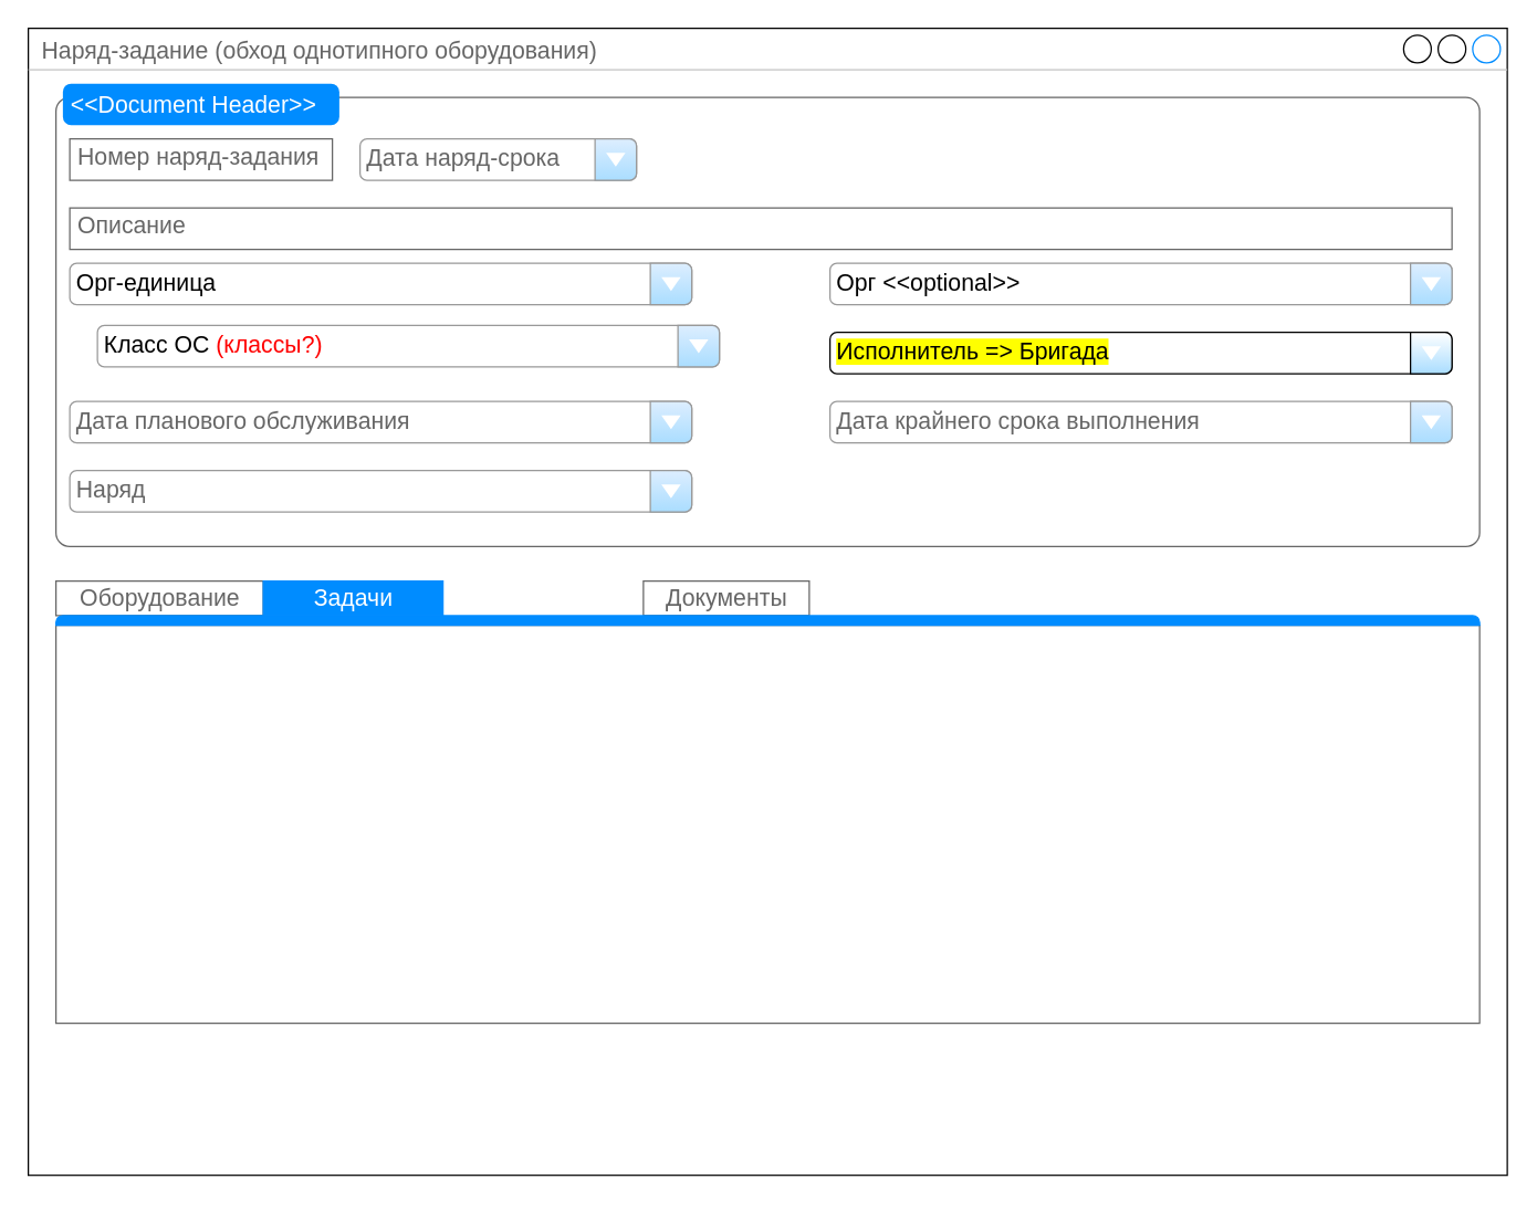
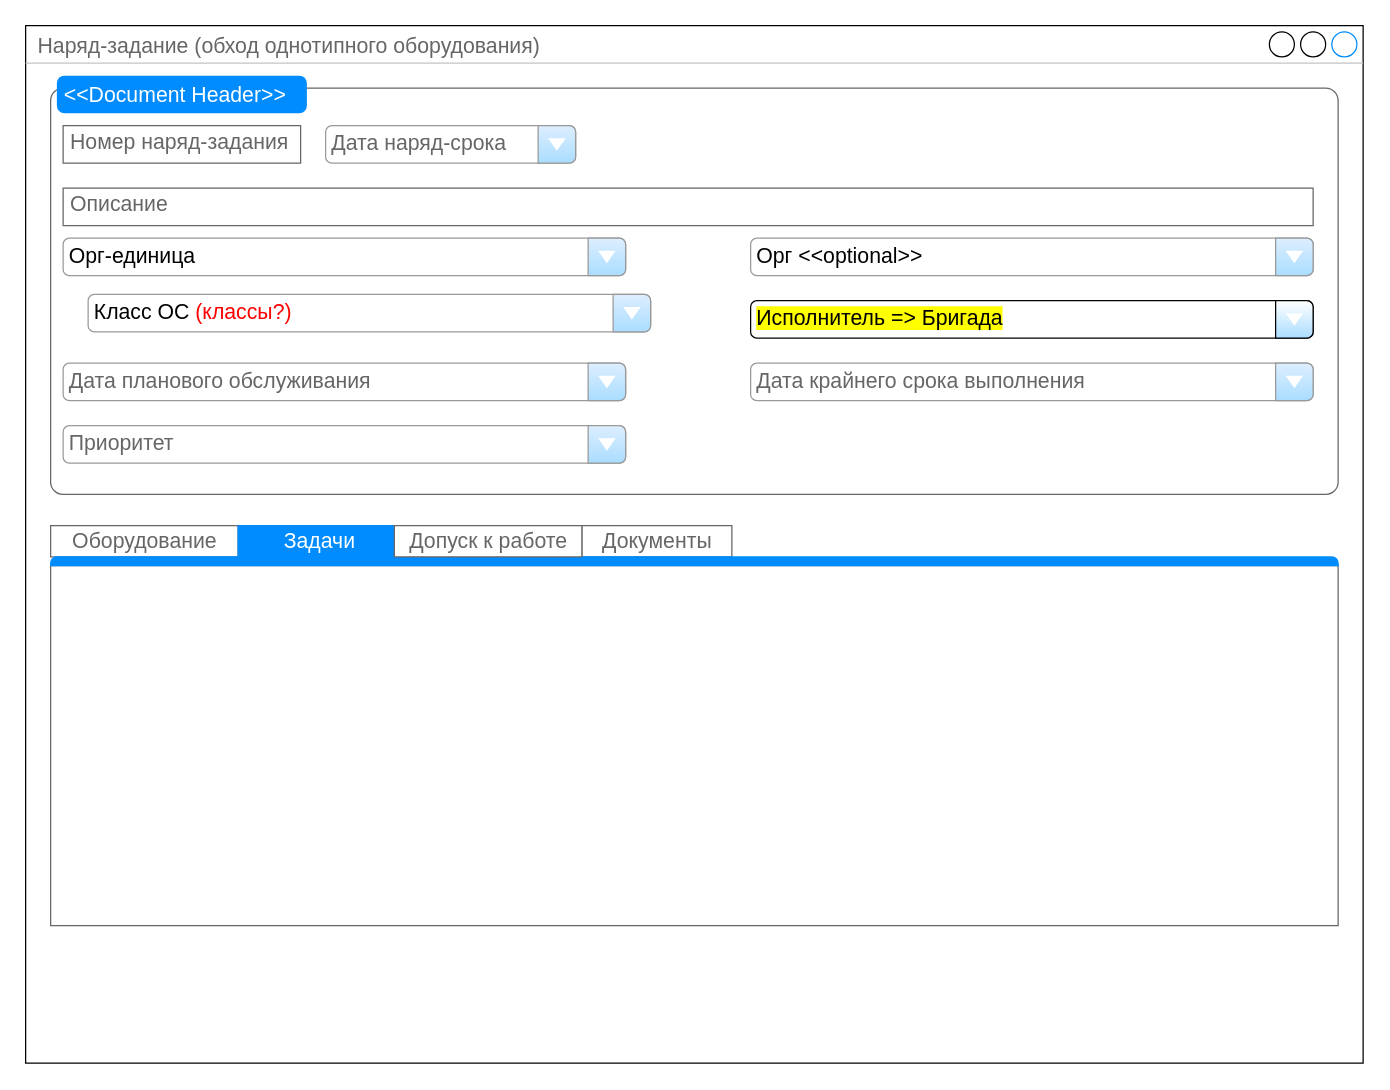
- <mxCell id="12" value="Наряд" style="strokeWidth=1;shadow=0;dashed=0;align=center;html=1;shape=mxgraph.mockup.forms.comboBox;strokeColor=#999999;fillColor=#ddeeff;align=left;fillColor2=#aaddff;mainText=;fontColor=#666666;fontSize=17;spacingLeft=3;" vertex="1" parent="3"><mxGeometry x="10" y="280" width="450" height="30" as="geometry" /></mxCell>
+ <mxCell id="12" value="Приоритет" style="strokeWidth=1;shadow=0;dashed=0;align=center;html=1;shape=mxgraph.mockup.forms.comboBox;strokeColor=#999999;fillColor=#ddeeff;align=left;fillColor2=#aaddff;mainText=;fontColor=#666666;fontSize=17;spacingLeft=3;" vertex="1" parent="3"><mxGeometry x="10" y="280" width="450" height="30" as="geometry" /></mxCell>
+ <mxCell id="20" value="Допуск к работе" style="strokeColor=inherit;fillColor=inherit;gradientColor=inherit;strokeWidth=1;shadow=0;dashed=0;align=center;html=1;shape=mxgraph.mockup.containers.rrect;rSize=0;fontSize=17;fontColor=#666666;gradientColor=none;" parent="15" vertex="1"><mxGeometry x="275" width="150" height="25" as="geometry" /></mxCell>
